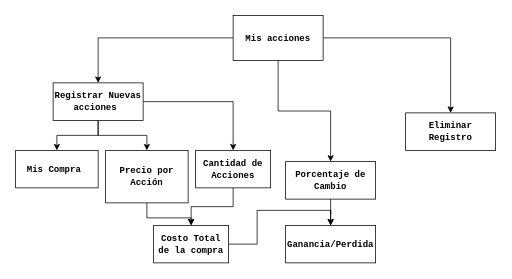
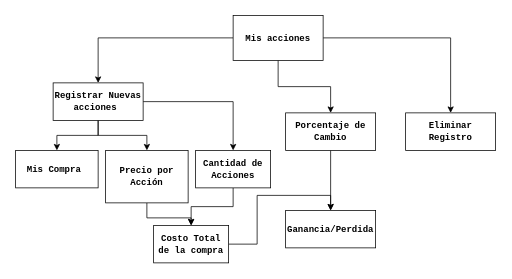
- <mxCell id="18" value="&lt;font face=&quot;Courier New&quot;&gt;&lt;b&gt;Porcentaje de Cambio&lt;/b&gt;&lt;/font&gt;" style="rounded=0;whiteSpace=wrap;html=1;" parent="1" vertex="1"><mxGeometry x="380" y="215" width="120" height="50" as="geometry" /></mxCell>
+ <mxCell id="18" value="&lt;font face=&quot;Courier New&quot;&gt;&lt;b&gt;Porcentaje de Cambio&lt;/b&gt;&lt;/font&gt;" style="rounded=0;whiteSpace=wrap;html=1;" parent="1" vertex="1"><mxGeometry x="380" y="150" width="120" height="50" as="geometry" /></mxCell>
- <mxCell id="19" value="&lt;font face=&quot;Courier New&quot;&gt;&lt;b&gt;Ganancia/Perdida&lt;/b&gt;&lt;/font&gt;" style="rounded=0;whiteSpace=wrap;html=1;" parent="1" vertex="1"><mxGeometry x="380" y="300" width="120" height="50" as="geometry" /></mxCell>
+ <mxCell id="19" value="&lt;font face=&quot;Courier New&quot;&gt;&lt;b&gt;Ganancia/Perdida&lt;/b&gt;&lt;/font&gt;" style="rounded=0;whiteSpace=wrap;html=1;" parent="1" vertex="1"><mxGeometry x="380" y="280" width="120" height="50" as="geometry" /></mxCell>
